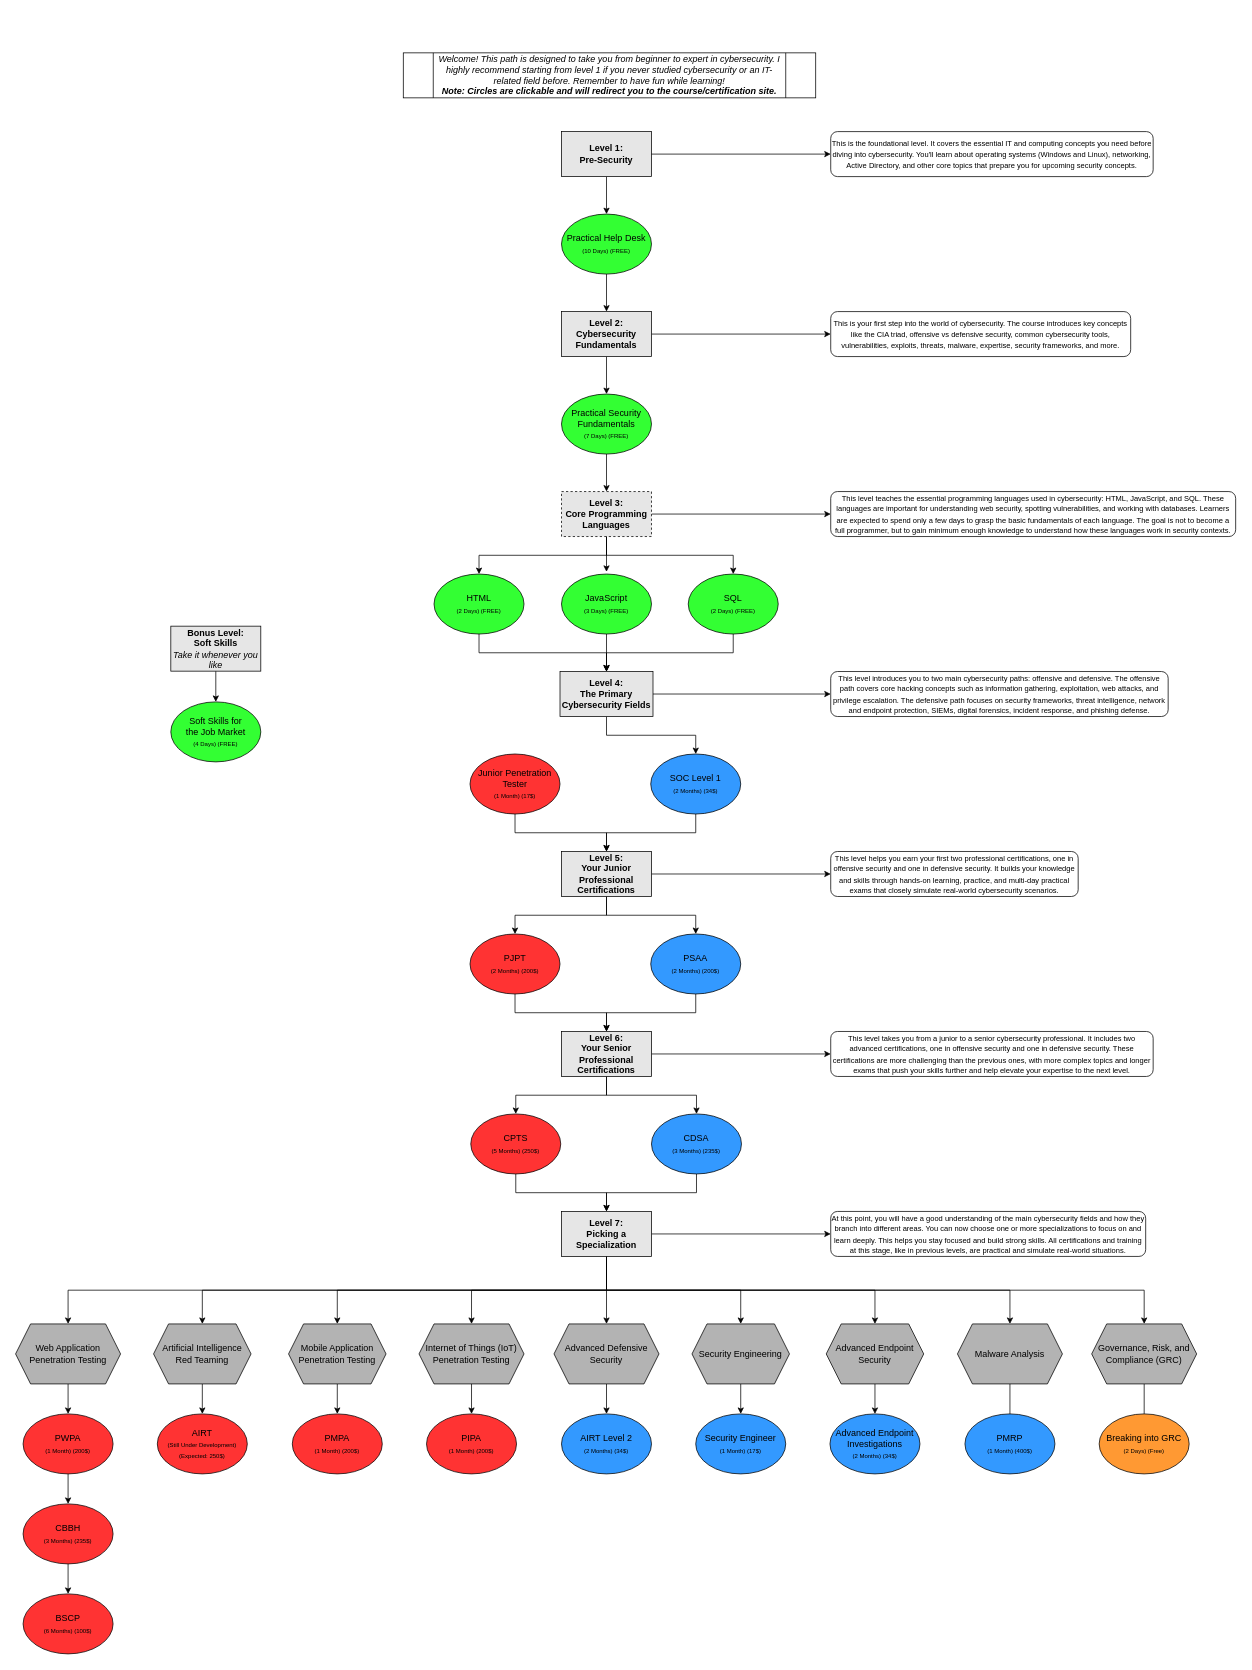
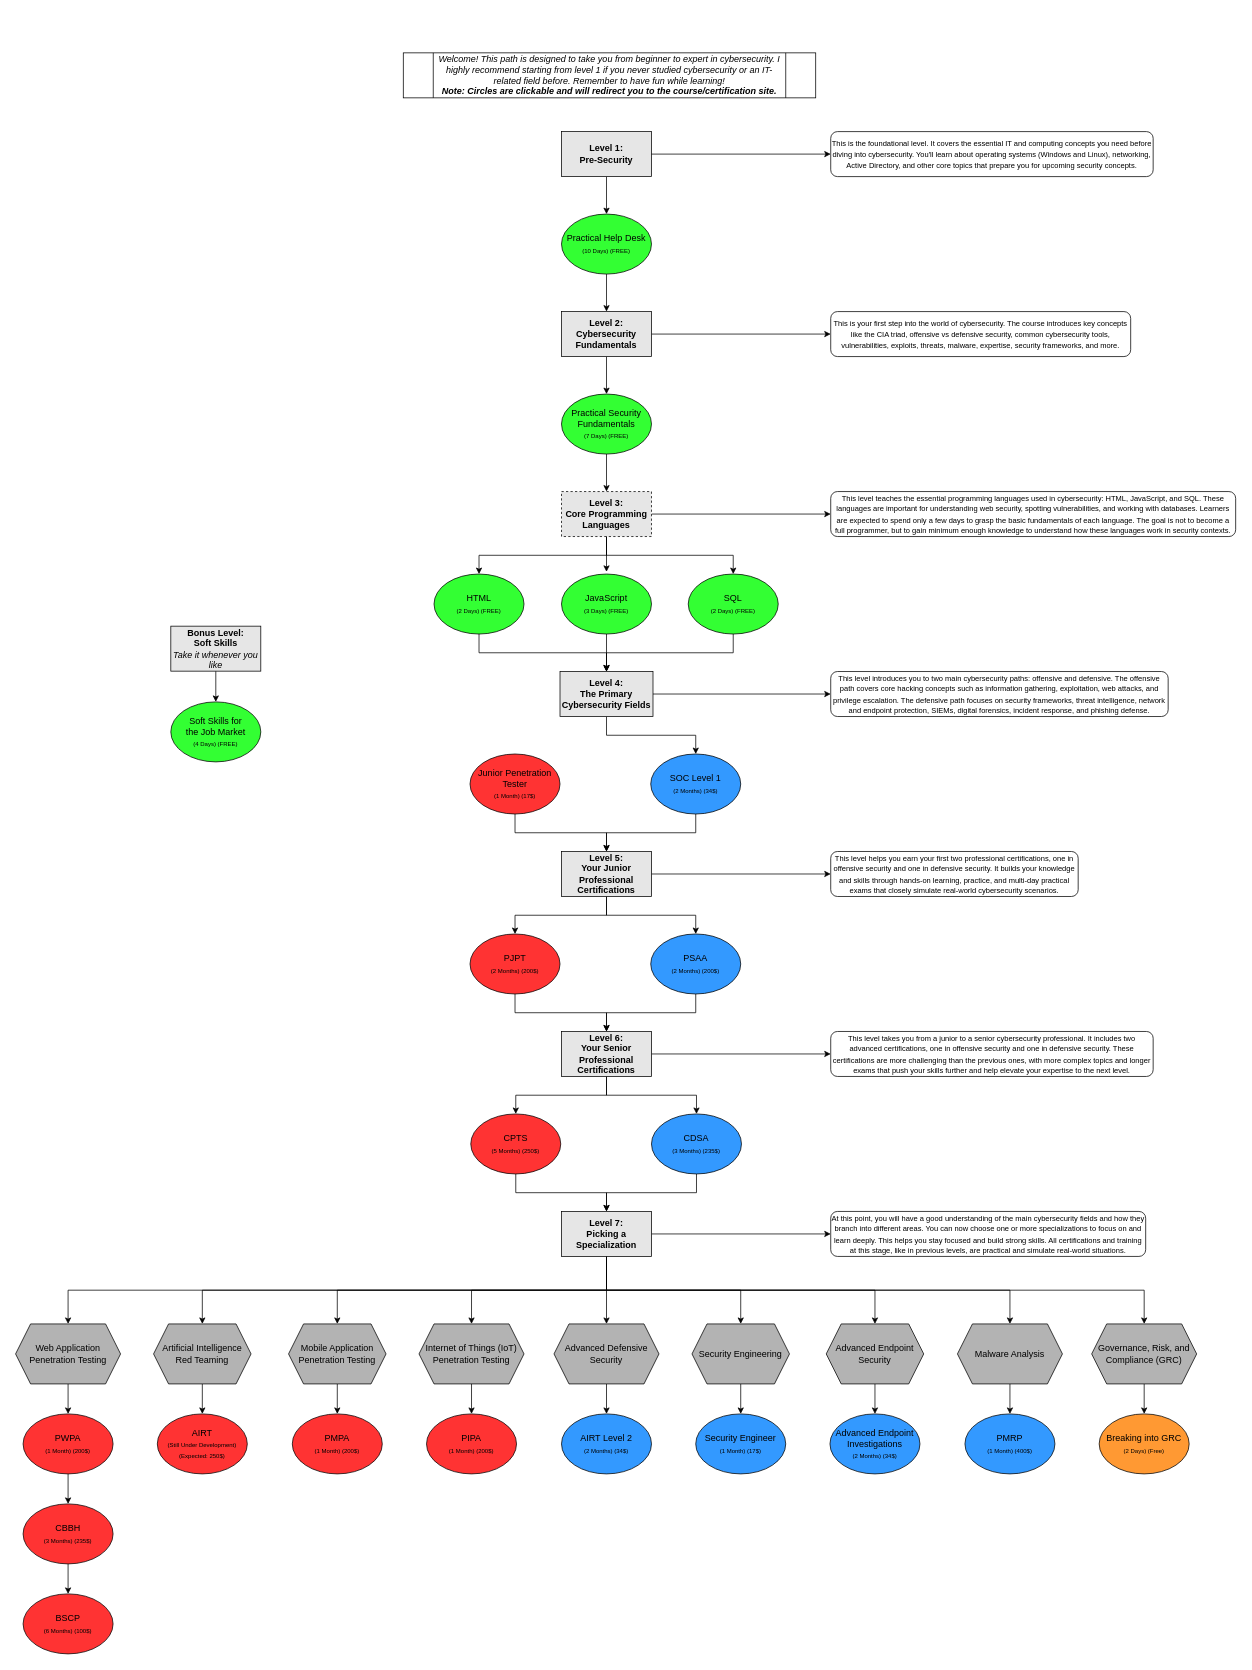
- <mxCell id="62" style="edgeStyle=orthogonalEdgeStyle;rounded=0;orthogonalLoop=1;jettySize=auto;html=1;entryX=0.5;entryY=0;entryDx=0;entryDy=0;endArrow=none;" parent="1" source="63" target="64" edge="1"><mxGeometry relative="1" as="geometry" /></mxCell>
+ <mxCell id="62" style="edgeStyle=orthogonalEdgeStyle;rounded=0;orthogonalLoop=1;jettySize=auto;html=1;entryX=0.5;entryY=0;entryDx=0;entryDy=0;" parent="1" source="63" target="64" edge="1"><mxGeometry relative="1" as="geometry" /></mxCell>
- <mxCell id="67" style="edgeStyle=orthogonalEdgeStyle;rounded=0;orthogonalLoop=1;jettySize=auto;html=1;entryX=0.5;entryY=0;entryDx=0;entryDy=0;endArrow=none;" parent="1" source="68" target="69" edge="1"><mxGeometry relative="1" as="geometry" /></mxCell>
+ <mxCell id="67" style="edgeStyle=orthogonalEdgeStyle;rounded=0;orthogonalLoop=1;jettySize=auto;html=1;entryX=0.5;entryY=0;entryDx=0;entryDy=0;" parent="1" source="68" target="69" edge="1"><mxGeometry relative="1" as="geometry" /></mxCell>
